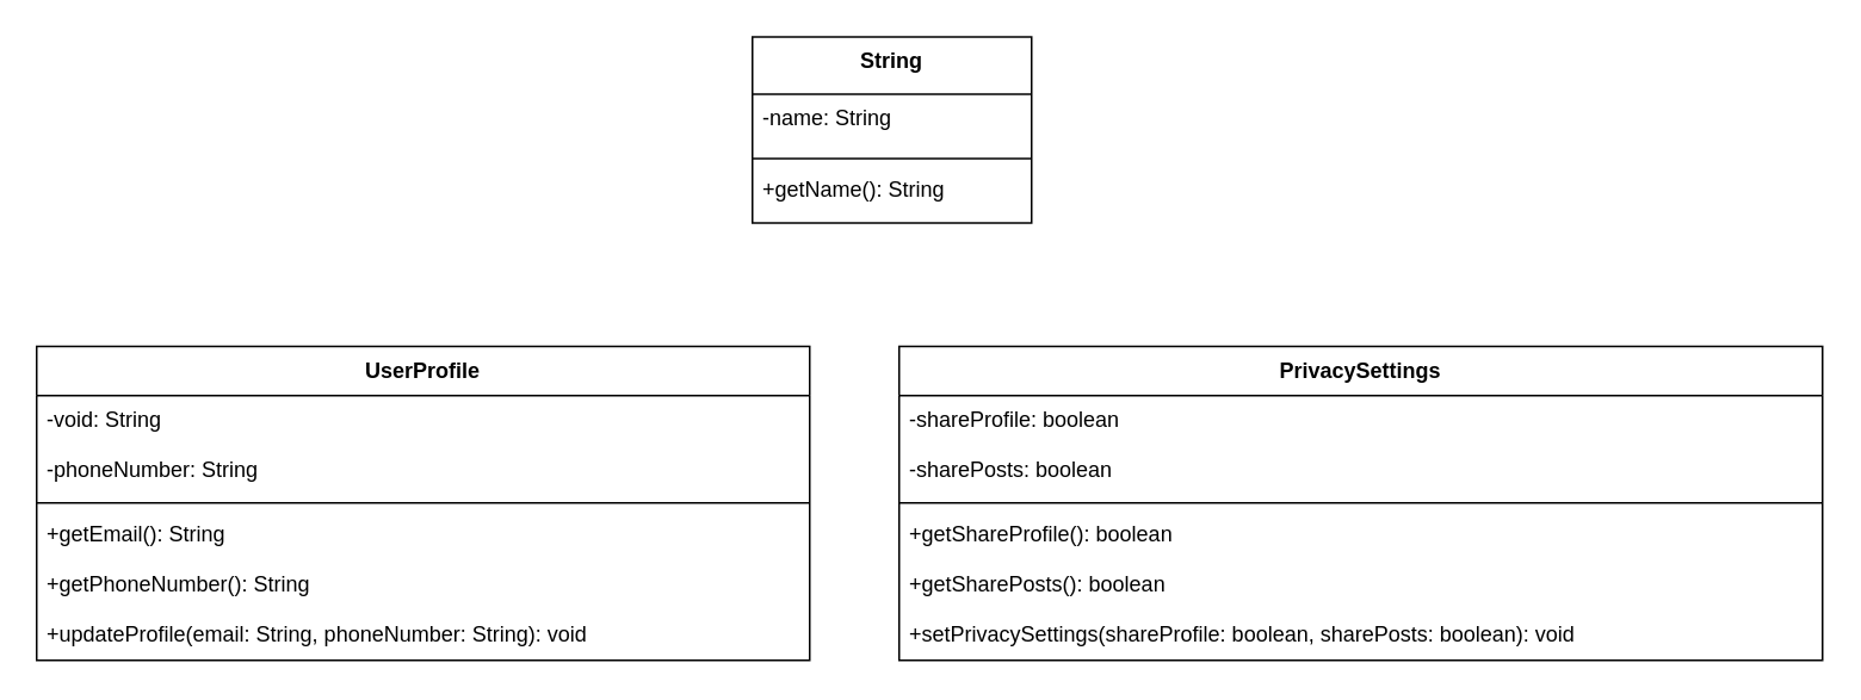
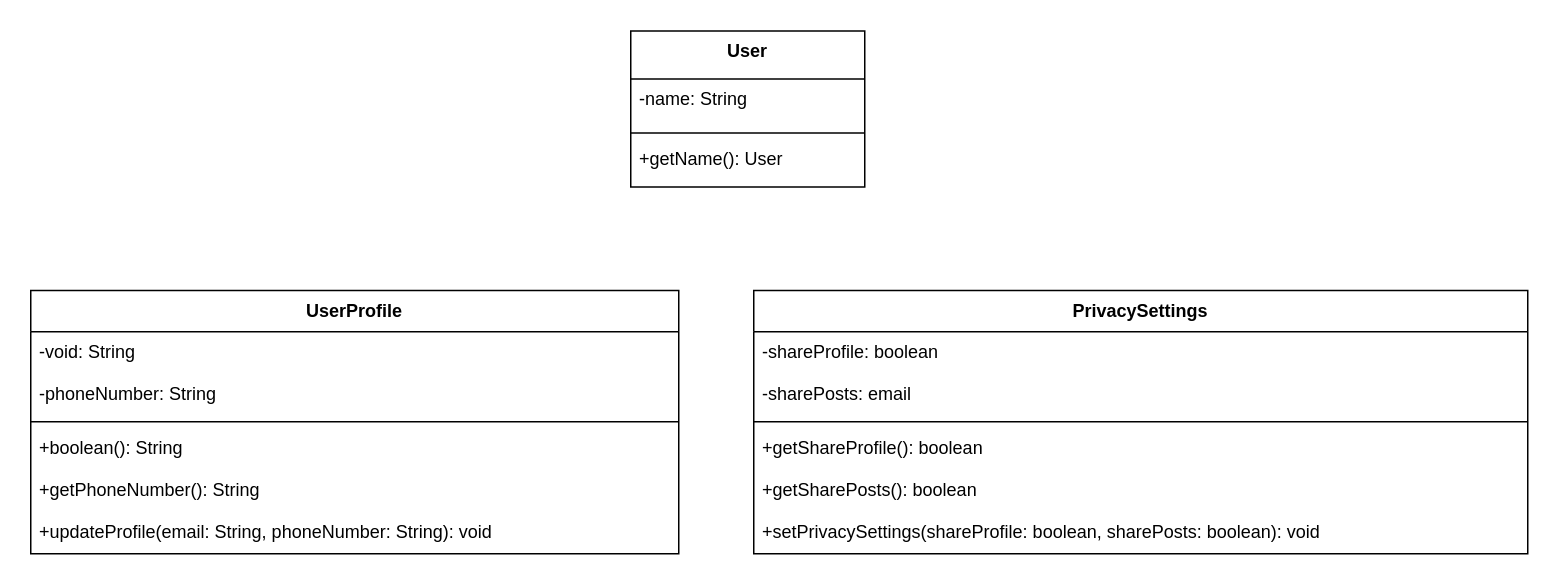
- <mxCell id="2" value="String" style="swimlane;fontStyle=1;align=center;verticalAlign=top;childLayout=stackLayout;horizontal=1;startSize=32;horizontalStack=0;resizeParent=1;resizeParentMax=0;resizeLast=0;collapsible=0;marginBottom=0;" vertex="1" parent="1"><mxGeometry x="420" y="20" width="156" height="104" as="geometry" /></mxCell>
+ <mxCell id="2" value="User" style="swimlane;fontStyle=1;align=center;verticalAlign=top;childLayout=stackLayout;horizontal=1;startSize=32;horizontalStack=0;resizeParent=1;resizeParentMax=0;resizeLast=0;collapsible=0;marginBottom=0;" vertex="1" parent="1"><mxGeometry x="420" y="20" width="156" height="104" as="geometry" /></mxCell>
- <mxCell id="5" value="+getName(): String" style="text;strokeColor=none;fillColor=none;align=left;verticalAlign=top;spacingLeft=4;spacingRight=4;overflow=hidden;rotatable=0;points=[[0,0.5],[1,0.5]];portConstraint=eastwest;" vertex="1" parent="2"><mxGeometry y="72" width="156" height="32" as="geometry" /></mxCell>
+ <mxCell id="5" value="+getName(): User" style="text;strokeColor=none;fillColor=none;align=left;verticalAlign=top;spacingLeft=4;spacingRight=4;overflow=hidden;rotatable=0;points=[[0,0.5],[1,0.5]];portConstraint=eastwest;" vertex="1" parent="2"><mxGeometry y="72" width="156" height="32" as="geometry" /></mxCell>
- <mxCell id="15" value="-sharePosts: boolean" style="text;strokeColor=none;fillColor=none;align=left;verticalAlign=top;spacingLeft=4;spacingRight=4;overflow=hidden;rotatable=0;points=[[0,0.5],[1,0.5]];portConstraint=eastwest;" vertex="1" parent="13"><mxGeometry y="55.5" width="516" height="28" as="geometry" /></mxCell>
+ <mxCell id="15" value="-sharePosts: email" style="text;strokeColor=none;fillColor=none;align=left;verticalAlign=top;spacingLeft=4;spacingRight=4;overflow=hidden;rotatable=0;points=[[0,0.5],[1,0.5]];portConstraint=eastwest;" vertex="1" parent="13"><mxGeometry y="55.5" width="516" height="28" as="geometry" /></mxCell>
- <mxCell id="10" value="+getEmail(): String" style="text;strokeColor=none;fillColor=none;align=left;verticalAlign=top;spacingLeft=4;spacingRight=4;overflow=hidden;rotatable=0;points=[[0,0.5],[1,0.5]];portConstraint=eastwest;" vertex="1" parent="6"><mxGeometry y="91.5" width="432" height="28" as="geometry" /></mxCell>
+ <mxCell id="10" value="+boolean(): String" style="text;strokeColor=none;fillColor=none;align=left;verticalAlign=top;spacingLeft=4;spacingRight=4;overflow=hidden;rotatable=0;points=[[0,0.5],[1,0.5]];portConstraint=eastwest;" vertex="1" parent="6"><mxGeometry y="91.5" width="432" height="28" as="geometry" /></mxCell>
